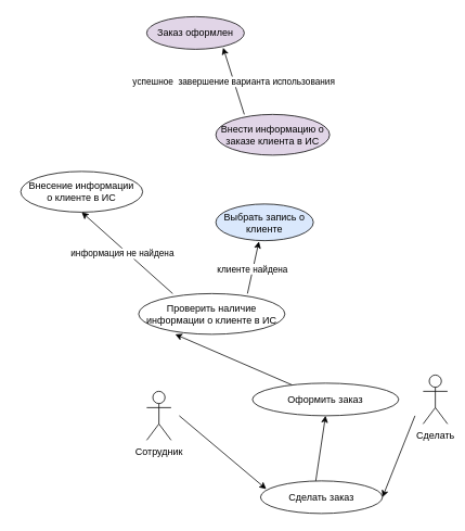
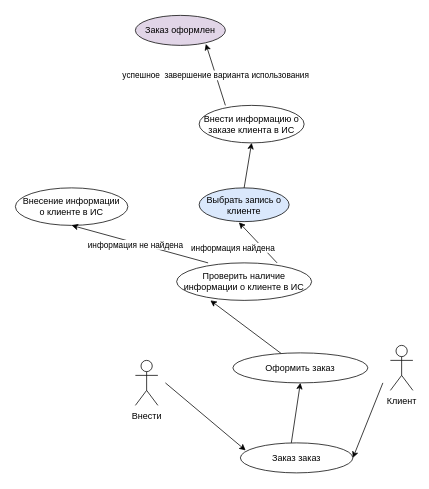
- <mxCell id="11" value="Внести информацию о заказе клиента в ИС" style="ellipse;whiteSpace=wrap;html=1;fillColor=#e1d5e7;" vertex="1" parent="1"><mxGeometry x="265" y="140" width="140" height="50" as="geometry" /></mxCell>
+ <mxCell id="11" value="Внести информацию о заказе клиента в ИС" style="ellipse;whiteSpace=wrap;html=1;" vertex="1" parent="1"><mxGeometry x="265" y="140" width="140" height="50" as="geometry" /></mxCell>
+ <mxCell id="19" value="" style="endArrow=classic;html=1;rounded=0;entryX=0.5;entryY=1;entryDx=0;entryDy=0;exitX=0.5;exitY=0;exitDx=0;exitDy=0;" edge="1" parent="1" source="14" target="11"><mxGeometry width="50" height="50" relative="1" as="geometry"><mxPoint x="240" y="50" as="sourcePoint" /><mxPoint x="290" y="0" as="targetPoint" /></mxGeometry></mxCell>
- <mxCell id="8" value="Внесение информации &lt;br&gt;о клиенте в ИС" style="ellipse;whiteSpace=wrap;html=1;" vertex="1" parent="1"><mxGeometry x="25" y="210" width="150" height="50" as="geometry" /></mxCell>
+ <mxCell id="8" value="Внесение информации &lt;br&gt;о клиенте в ИС" style="ellipse;whiteSpace=wrap;html=1;" vertex="1" parent="1"><mxGeometry x="20" y="250" width="150" height="50" as="geometry" /></mxCell>
- <mxCell id="13" value="клиенте найдена" style="edgeLabel;resizable=0;html=1;align=center;verticalAlign=middle;" connectable="0" vertex="1" parent="1"><mxGeometry x="309.996" y="329.999" as="geometry" /></mxCell>
+ <mxCell id="13" value="информация найдена" style="edgeLabel;resizable=0;html=1;align=center;verticalAlign=middle;" connectable="0" vertex="1" parent="1"><mxGeometry x="309.996" y="329.999" as="geometry" /></mxCell>
- <mxCell id="4" value="Проверить наличие информации о клиенте в ИС" style="ellipse;whiteSpace=wrap;html=1;" vertex="1" parent="1"><mxGeometry x="170" y="360" width="180" height="50" as="geometry" /></mxCell>
+ <mxCell id="4" value="Проверить наличие информации о клиенте в ИС" style="ellipse;whiteSpace=wrap;html=1;" vertex="1" parent="1"><mxGeometry x="235" y="350" width="180" height="50" as="geometry" /></mxCell>
- <mxCell id="3" value="Сделать" style="shape=umlActor;verticalLabelPosition=bottom;verticalAlign=top;html=1;outlineConnect=0;" vertex="1" parent="1"><mxGeometry x="520" y="460" width="30" height="60" as="geometry" /></mxCell>
+ <mxCell id="3" value="Клиент" style="shape=umlActor;verticalLabelPosition=bottom;verticalAlign=top;html=1;outlineConnect=0;" vertex="1" parent="1"><mxGeometry x="520" y="460" width="30" height="60" as="geometry" /></mxCell>
- <mxCell id="2" value="Сотрудник" style="shape=umlActor;verticalLabelPosition=bottom;verticalAlign=top;html=1;outlineConnect=0;" vertex="1" parent="1"><mxGeometry x="180" y="480" width="30" height="60" as="geometry" /></mxCell>
+ <mxCell id="2" value="Внести" style="shape=umlActor;verticalLabelPosition=bottom;verticalAlign=top;html=1;outlineConnect=0;" vertex="1" parent="1"><mxGeometry x="180" y="480" width="30" height="60" as="geometry" /></mxCell>
- <mxCell id="5" value="Сделать заказ" style="ellipse;whiteSpace=wrap;html=1;" vertex="1" parent="1"><mxGeometry x="320" y="590" width="150" height="40" as="geometry" /></mxCell>
+ <mxCell id="5" value="Заказ заказ" style="ellipse;whiteSpace=wrap;html=1;" vertex="1" parent="1"><mxGeometry x="320" y="590" width="150" height="40" as="geometry" /></mxCell>
